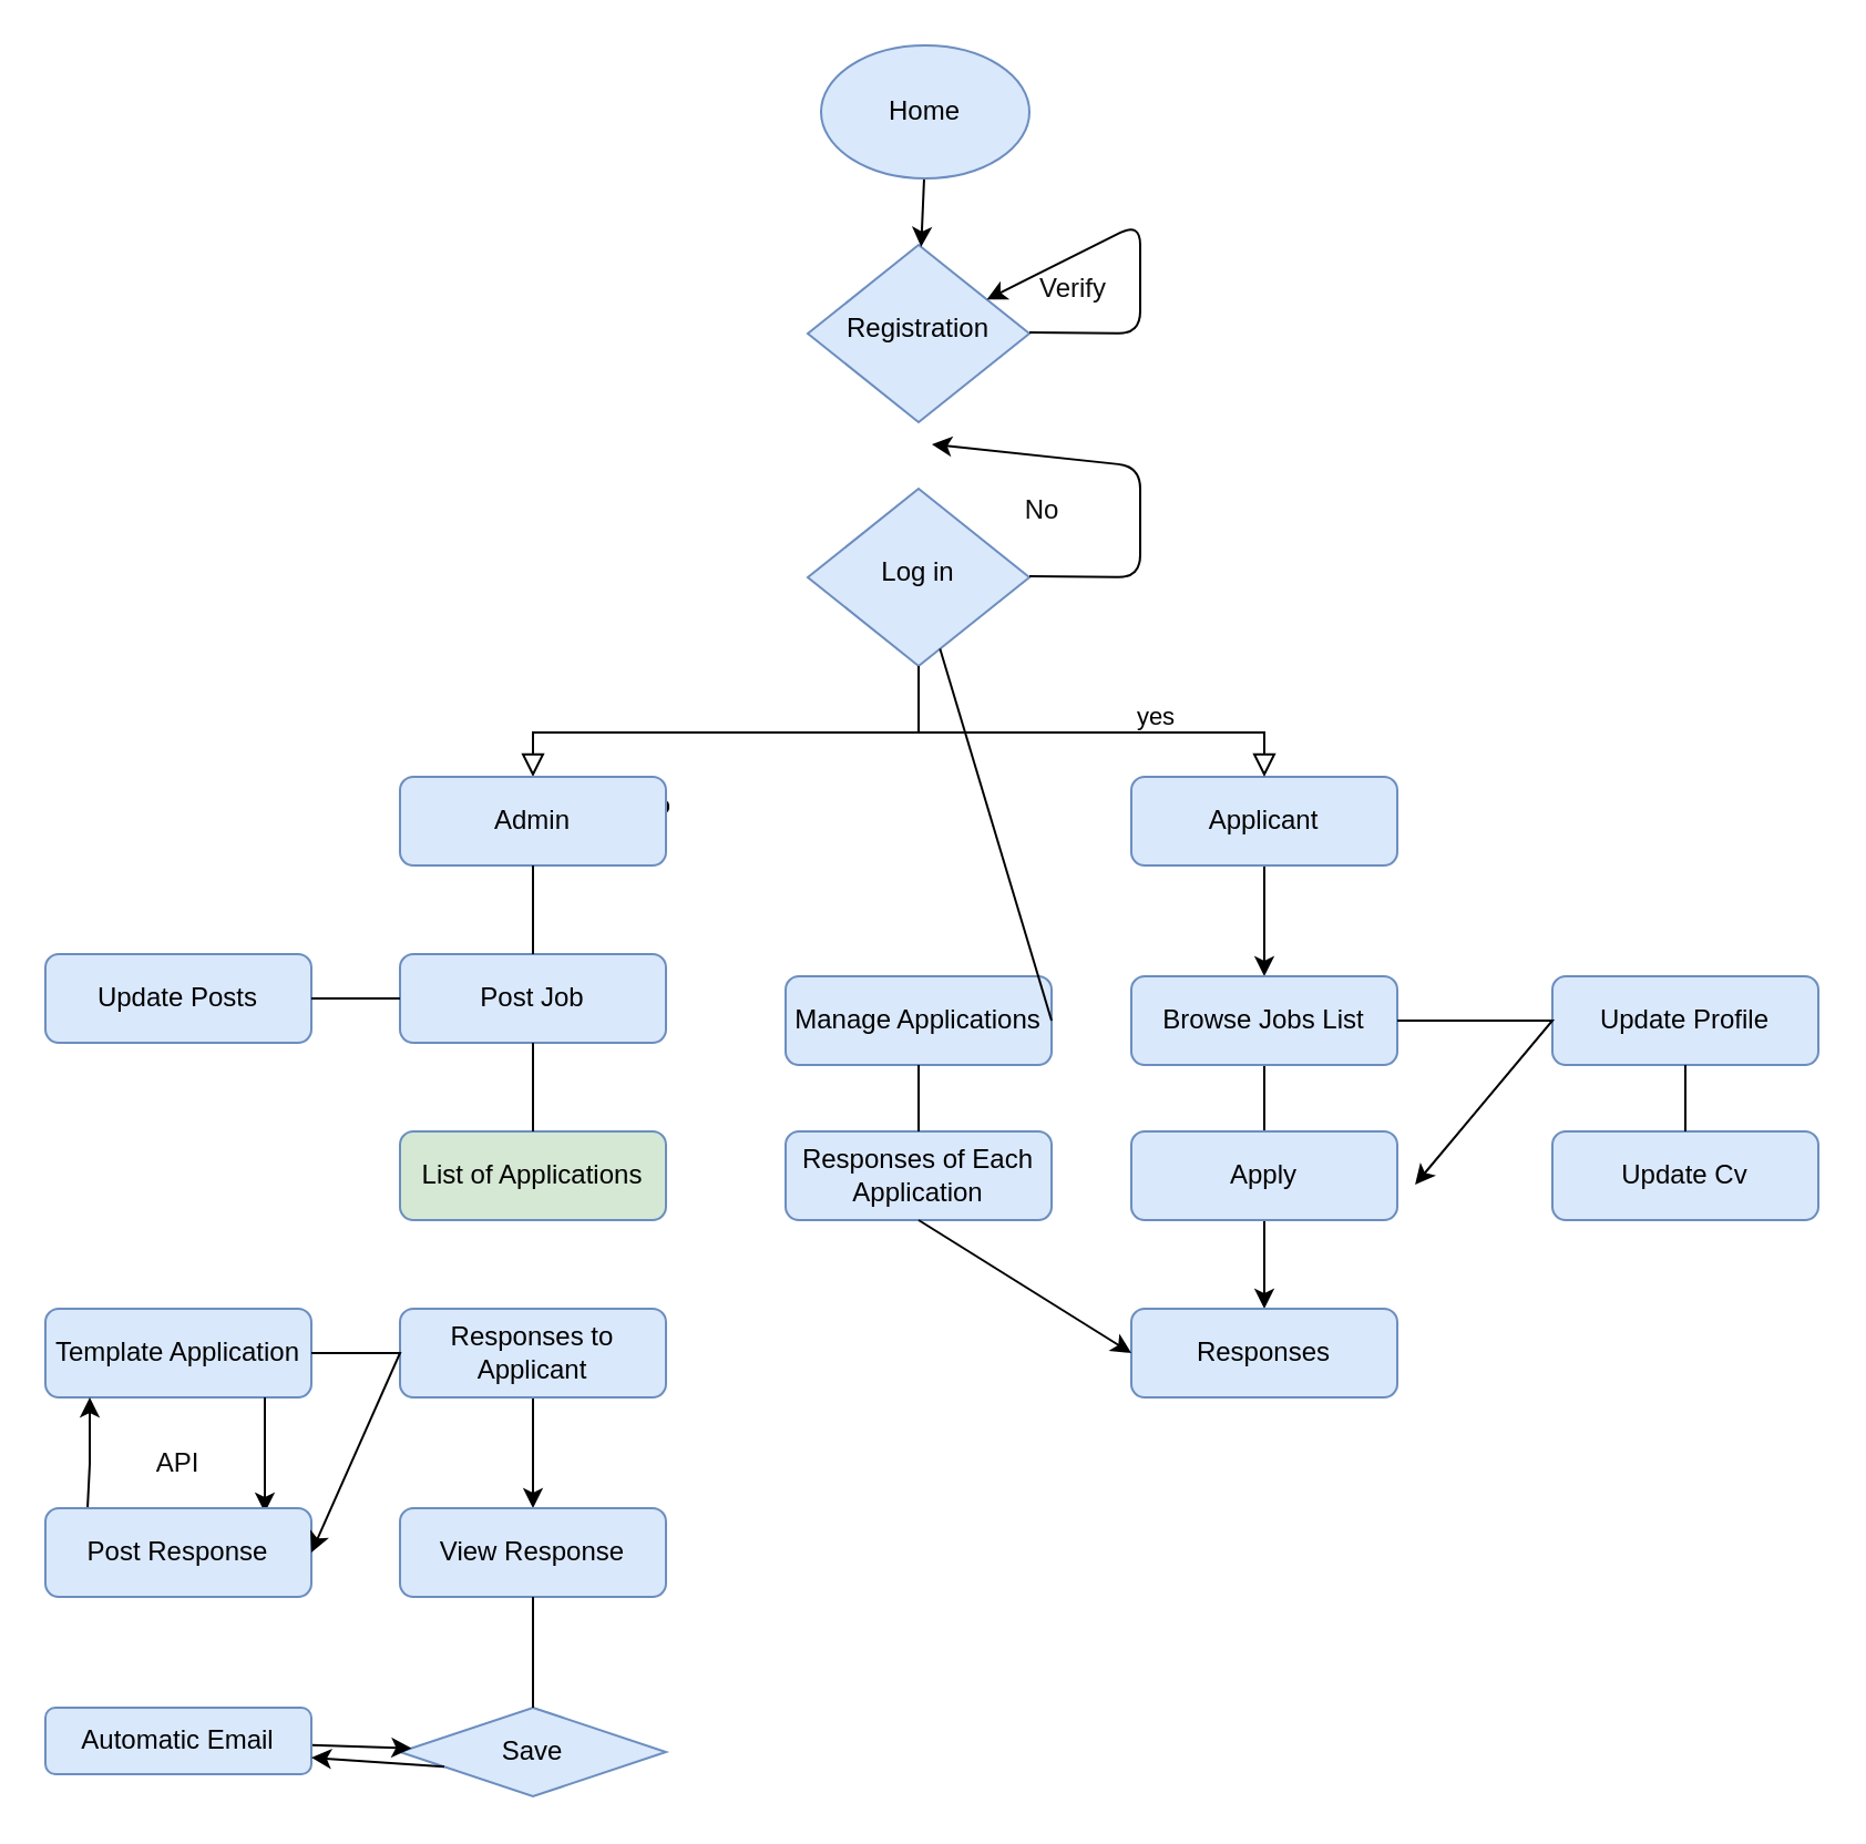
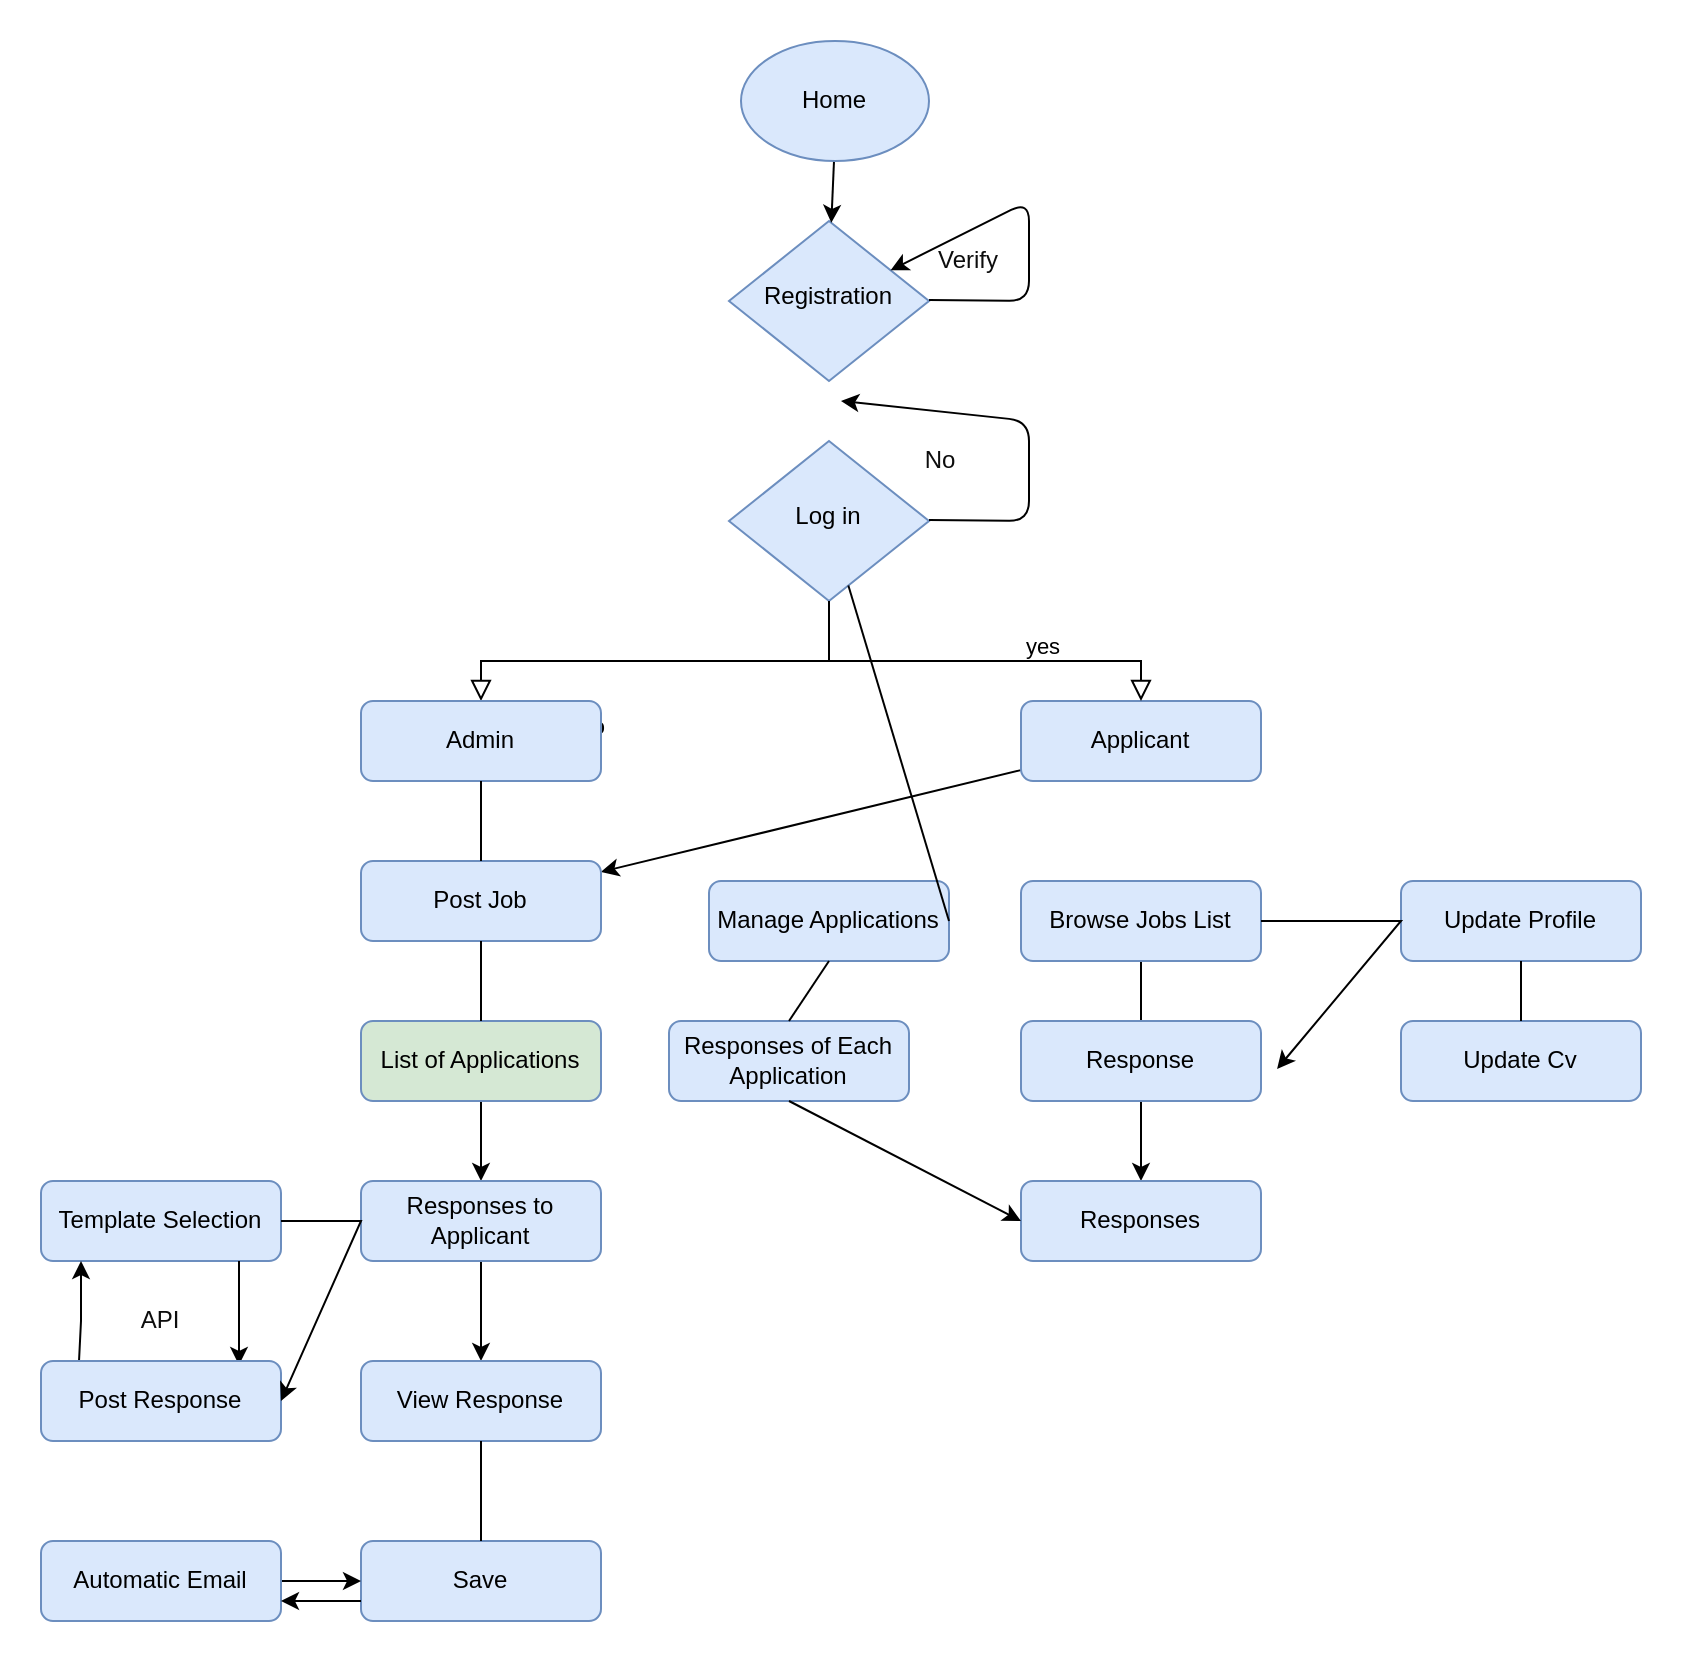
- <mxCell id="5" value="" style="edgeStyle=none;rounded=0;orthogonalLoop=1;jettySize=auto;html=1;labelBackgroundColor=#000000;fontColor=#0D0D0D;align=right;" edge="1" parent="1" source="6" target="14"><mxGeometry relative="1" as="geometry" /></mxCell>
+ <mxCell id="5" value="" style="edgeStyle=none;rounded=0;orthogonalLoop=1;jettySize=auto;html=1;labelBackgroundColor=#000000;fontColor=#0D0D0D;align=right;" edge="1" parent="1" source="6" target="16"><mxGeometry relative="1" as="geometry" /></mxCell>
- <mxCell id="25" value="Update Posts" style="rounded=1;whiteSpace=wrap;html=1;fontSize=12;glass=0;strokeWidth=1;shadow=0;fillColor=#dae8fc;strokeColor=#6c8ebf;" vertex="1" parent="1"><mxGeometry x="20" y="430" width="120" height="40" as="geometry" /></mxCell>
- <mxCell id="36" value="" style="endArrow=none;html=1;labelBackgroundColor=#000000;fontColor=#0D0D0D;align=right;exitX=1;exitY=0.5;exitDx=0;exitDy=0;entryX=0;entryY=0.5;entryDx=0;entryDy=0;" edge="1" parent="1" source="25" target="16"><mxGeometry width="50" height="50" relative="1" as="geometry"><mxPoint x="150" y="480" as="sourcePoint" /><mxPoint x="200" y="430" as="targetPoint" /></mxGeometry></mxCell>
- <mxCell id="32" value="Responses of Each Application" style="rounded=1;whiteSpace=wrap;html=1;fontSize=12;glass=0;strokeWidth=1;shadow=0;fillColor=#dae8fc;strokeColor=#6c8ebf;" vertex="1" parent="1"><mxGeometry x="354" y="510" width="120" height="40" as="geometry" /></mxCell>
+ <mxCell id="32" value="Responses of Each Application" style="rounded=1;whiteSpace=wrap;html=1;fontSize=12;glass=0;strokeWidth=1;shadow=0;fillColor=#dae8fc;strokeColor=#6c8ebf;" vertex="1" parent="1"><mxGeometry x="334" y="510" width="120" height="40" as="geometry" /></mxCell>
- <mxCell id="27" value="Apply" style="rounded=1;whiteSpace=wrap;html=1;fontSize=12;glass=0;strokeWidth=1;shadow=0;fillColor=#dae8fc;strokeColor=#6c8ebf;" vertex="1" parent="1"><mxGeometry x="510" y="510" width="120" height="40" as="geometry" /></mxCell>
+ <mxCell id="27" value="Response" style="rounded=1;whiteSpace=wrap;html=1;fontSize=12;glass=0;strokeWidth=1;shadow=0;fillColor=#dae8fc;strokeColor=#6c8ebf;" vertex="1" parent="1"><mxGeometry x="510" y="510" width="120" height="40" as="geometry" /></mxCell>
+ <mxCell id="2" value="" style="edgeStyle=none;rounded=0;orthogonalLoop=1;jettySize=auto;html=1;labelBackgroundColor=#000000;fontColor=#0D0D0D;align=right;" edge="1" parent="1" source="3" target="18"><mxGeometry relative="1" as="geometry" /></mxCell>
- <mxCell id="19" value="Template Application" style="rounded=1;whiteSpace=wrap;html=1;fontSize=12;glass=0;strokeWidth=1;shadow=0;fillColor=#dae8fc;strokeColor=#6c8ebf;" vertex="1" parent="1"><mxGeometry x="20" y="590" width="120" height="40" as="geometry" /></mxCell>
+ <mxCell id="19" value="Template Selection" style="rounded=1;whiteSpace=wrap;html=1;fontSize=12;glass=0;strokeWidth=1;shadow=0;fillColor=#dae8fc;strokeColor=#6c8ebf;" vertex="1" parent="1"><mxGeometry x="20" y="590" width="120" height="40" as="geometry" /></mxCell>
- <mxCell id="21" value="Automatic Email" style="rounded=1;whiteSpace=wrap;html=1;fontSize=12;glass=0;strokeWidth=1;shadow=0;fillColor=#dae8fc;strokeColor=#6c8ebf;" vertex="1" parent="1"><mxGeometry x="20" y="770" width="120" height="30" as="geometry" /></mxCell>
+ <mxCell id="21" value="Automatic Email" style="rounded=1;whiteSpace=wrap;html=1;fontSize=12;glass=0;strokeWidth=1;shadow=0;fillColor=#dae8fc;strokeColor=#6c8ebf;" vertex="1" parent="1"><mxGeometry x="20" y="770" width="120" height="40" as="geometry" /></mxCell>
- <mxCell id="15" value="Save" style="rhombus;whiteSpace=wrap;html=1;fontSize=12;glass=0;strokeWidth=1;shadow=0;fillColor=#dae8fc;strokeColor=#6c8ebf;" vertex="1" parent="1"><mxGeometry x="180" y="770" width="120" height="40" as="geometry" /></mxCell>
+ <mxCell id="15" value="Save" style="rounded=1;whiteSpace=wrap;html=1;fontSize=12;glass=0;strokeWidth=1;shadow=0;fillColor=#dae8fc;strokeColor=#6c8ebf;" vertex="1" parent="1"><mxGeometry x="180" y="770" width="120" height="40" as="geometry" /></mxCell>
